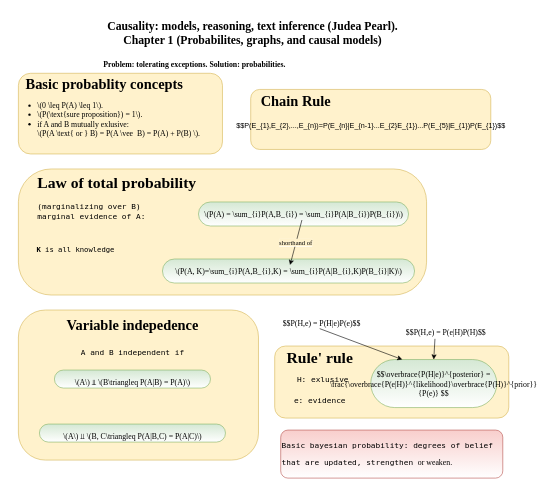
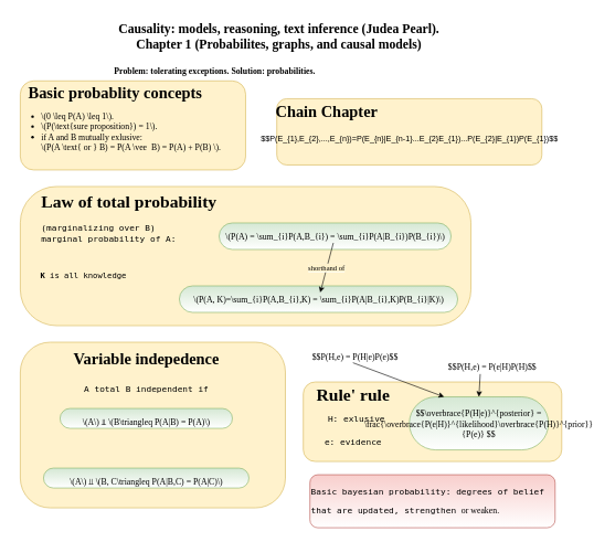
- <mxCell id="16" value="&lt;h1&gt;&lt;font face=&quot;Tahoma&quot;&gt;Chain Rule&lt;/font&gt;&lt;/h1&gt;" style="text;html=1;align=center;verticalAlign=middle;resizable=0;points=[];autosize=1;strokeColor=none;fillColor=none;" parent="14" vertex="1"><mxGeometry x="40" width="130" height="50" as="geometry" /></mxCell>
+ <mxCell id="16" value="&lt;h1&gt;&lt;font face=&quot;Tahoma&quot;&gt;Chain Chapter&lt;/font&gt;&lt;/h1&gt;" style="text;html=1;align=center;verticalAlign=middle;resizable=0;points=[];autosize=1;strokeColor=none;fillColor=none;" parent="14" vertex="1"><mxGeometry x="40" width="130" height="50" as="geometry" /></mxCell>
- <mxCell id="17" value="$$P(E_{1},E_{2},...,E_{n})=P(E_{n}|E_{n-1}...E_{2}E_{1})...P(E_{5}|E_{1})P(E_{1})$$" style="text;html=1;align=center;verticalAlign=middle;resizable=0;points=[];autosize=1;strokeColor=none;fillColor=none;" parent="14" vertex="1"><mxGeometry y="55" width="460" height="20" as="geometry" /></mxCell>
+ <mxCell id="17" value="$$P(E_{1},E_{2},...,E_{n})=P(E_{n}|E_{n-1}...E_{2}E_{1})...P(E_{2}|E_{1})P(E_{1})$$" style="text;html=1;align=center;verticalAlign=middle;resizable=0;points=[];autosize=1;strokeColor=none;fillColor=none;" parent="14" vertex="1"><mxGeometry y="55" width="460" height="20" as="geometry" /></mxCell>
- <mxCell id="22" value="&lt;h1&gt;&lt;font face=&quot;Tahoma&quot;&gt;Law of total probability&lt;/font&gt;&lt;/h1&gt;&lt;pre&gt;(marginalizing over B)&lt;br&gt;&lt;span&gt;marginal evidence of A:&lt;/span&gt;&lt;/pre&gt;" style="text;html=1;align=left;verticalAlign=middle;resizable=0;points=[];autosize=1;strokeColor=none;fillColor=none;fontSize=13;fontFamily=Verdana;rounded=1;" parent="20" vertex="1"><mxGeometry x="30" width="280" height="100" as="geometry" /></mxCell>
+ <mxCell id="22" value="&lt;h1&gt;&lt;font face=&quot;Tahoma&quot;&gt;Law of total probability&lt;/font&gt;&lt;/h1&gt;&lt;pre&gt;(marginalizing over B)&lt;br&gt;&lt;span&gt;marginal probability of A:&lt;/span&gt;&lt;/pre&gt;" style="text;html=1;align=left;verticalAlign=middle;resizable=0;points=[];autosize=1;strokeColor=none;fillColor=none;fontSize=13;fontFamily=Verdana;rounded=1;" parent="20" vertex="1"><mxGeometry x="30" width="280" height="100" as="geometry" /></mxCell>
- <mxCell id="36" value="&lt;pre style=&quot;font-size: 13px&quot;&gt;A and B independent if&lt;/pre&gt;" style="text;html=1;align=center;verticalAlign=middle;resizable=0;points=[];autosize=1;strokeColor=none;fillColor=none;fontFamily=Tahoma;" parent="31" vertex="1"><mxGeometry x="95" y="45" width="190" height="50" as="geometry" /></mxCell>
+ <mxCell id="36" value="&lt;pre style=&quot;font-size: 13px&quot;&gt;A total B independent if&lt;/pre&gt;" style="text;html=1;align=center;verticalAlign=middle;resizable=0;points=[];autosize=1;strokeColor=none;fillColor=none;fontFamily=Tahoma;" parent="31" vertex="1"><mxGeometry x="95" y="45" width="190" height="50" as="geometry" /></mxCell>
